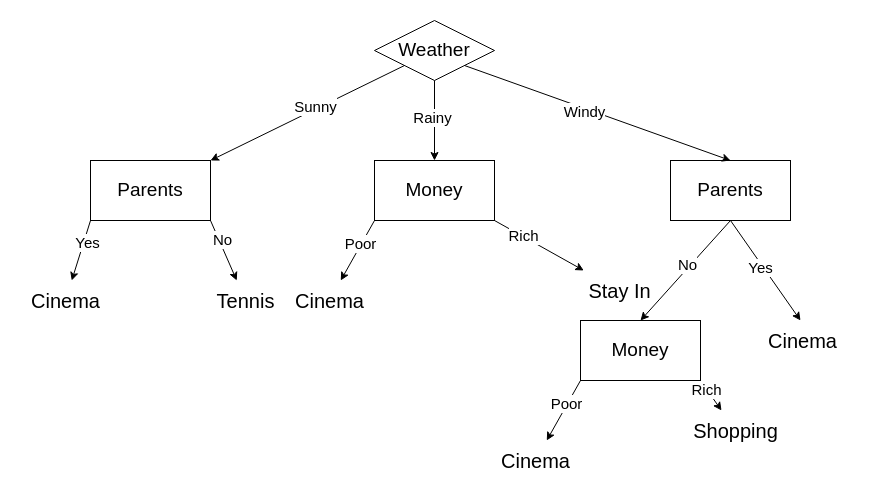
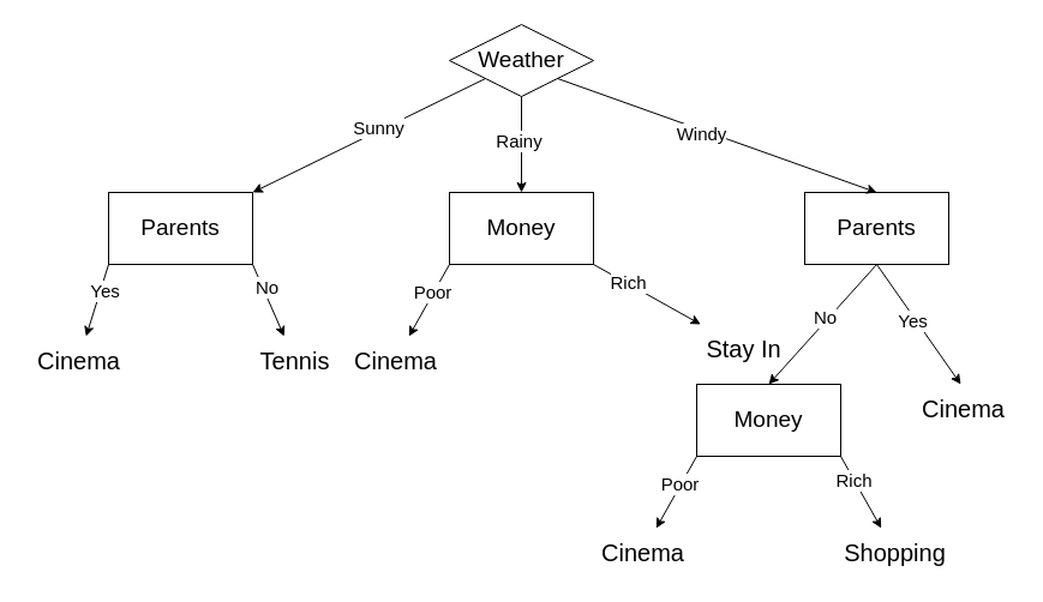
- <mxCell id="30" value="&lt;font style=&quot;font-size: 20px;&quot;&gt;Shopping&lt;/font&gt;" style="text;html=1;align=center;verticalAlign=middle;resizable=0;points=[];autosize=1;strokeColor=none;fillColor=none;" vertex="1" parent="1"><mxGeometry x="680" y="410" width="110" height="40" as="geometry" /></mxCell>
+ <mxCell id="30" value="&lt;font style=&quot;font-size: 20px;&quot;&gt;Shopping&lt;/font&gt;" style="text;html=1;align=center;verticalAlign=middle;resizable=0;points=[];autosize=1;strokeColor=none;fillColor=none;" vertex="1" parent="1"><mxGeometry x="690" y="440" width="110" height="40" as="geometry" /></mxCell>
